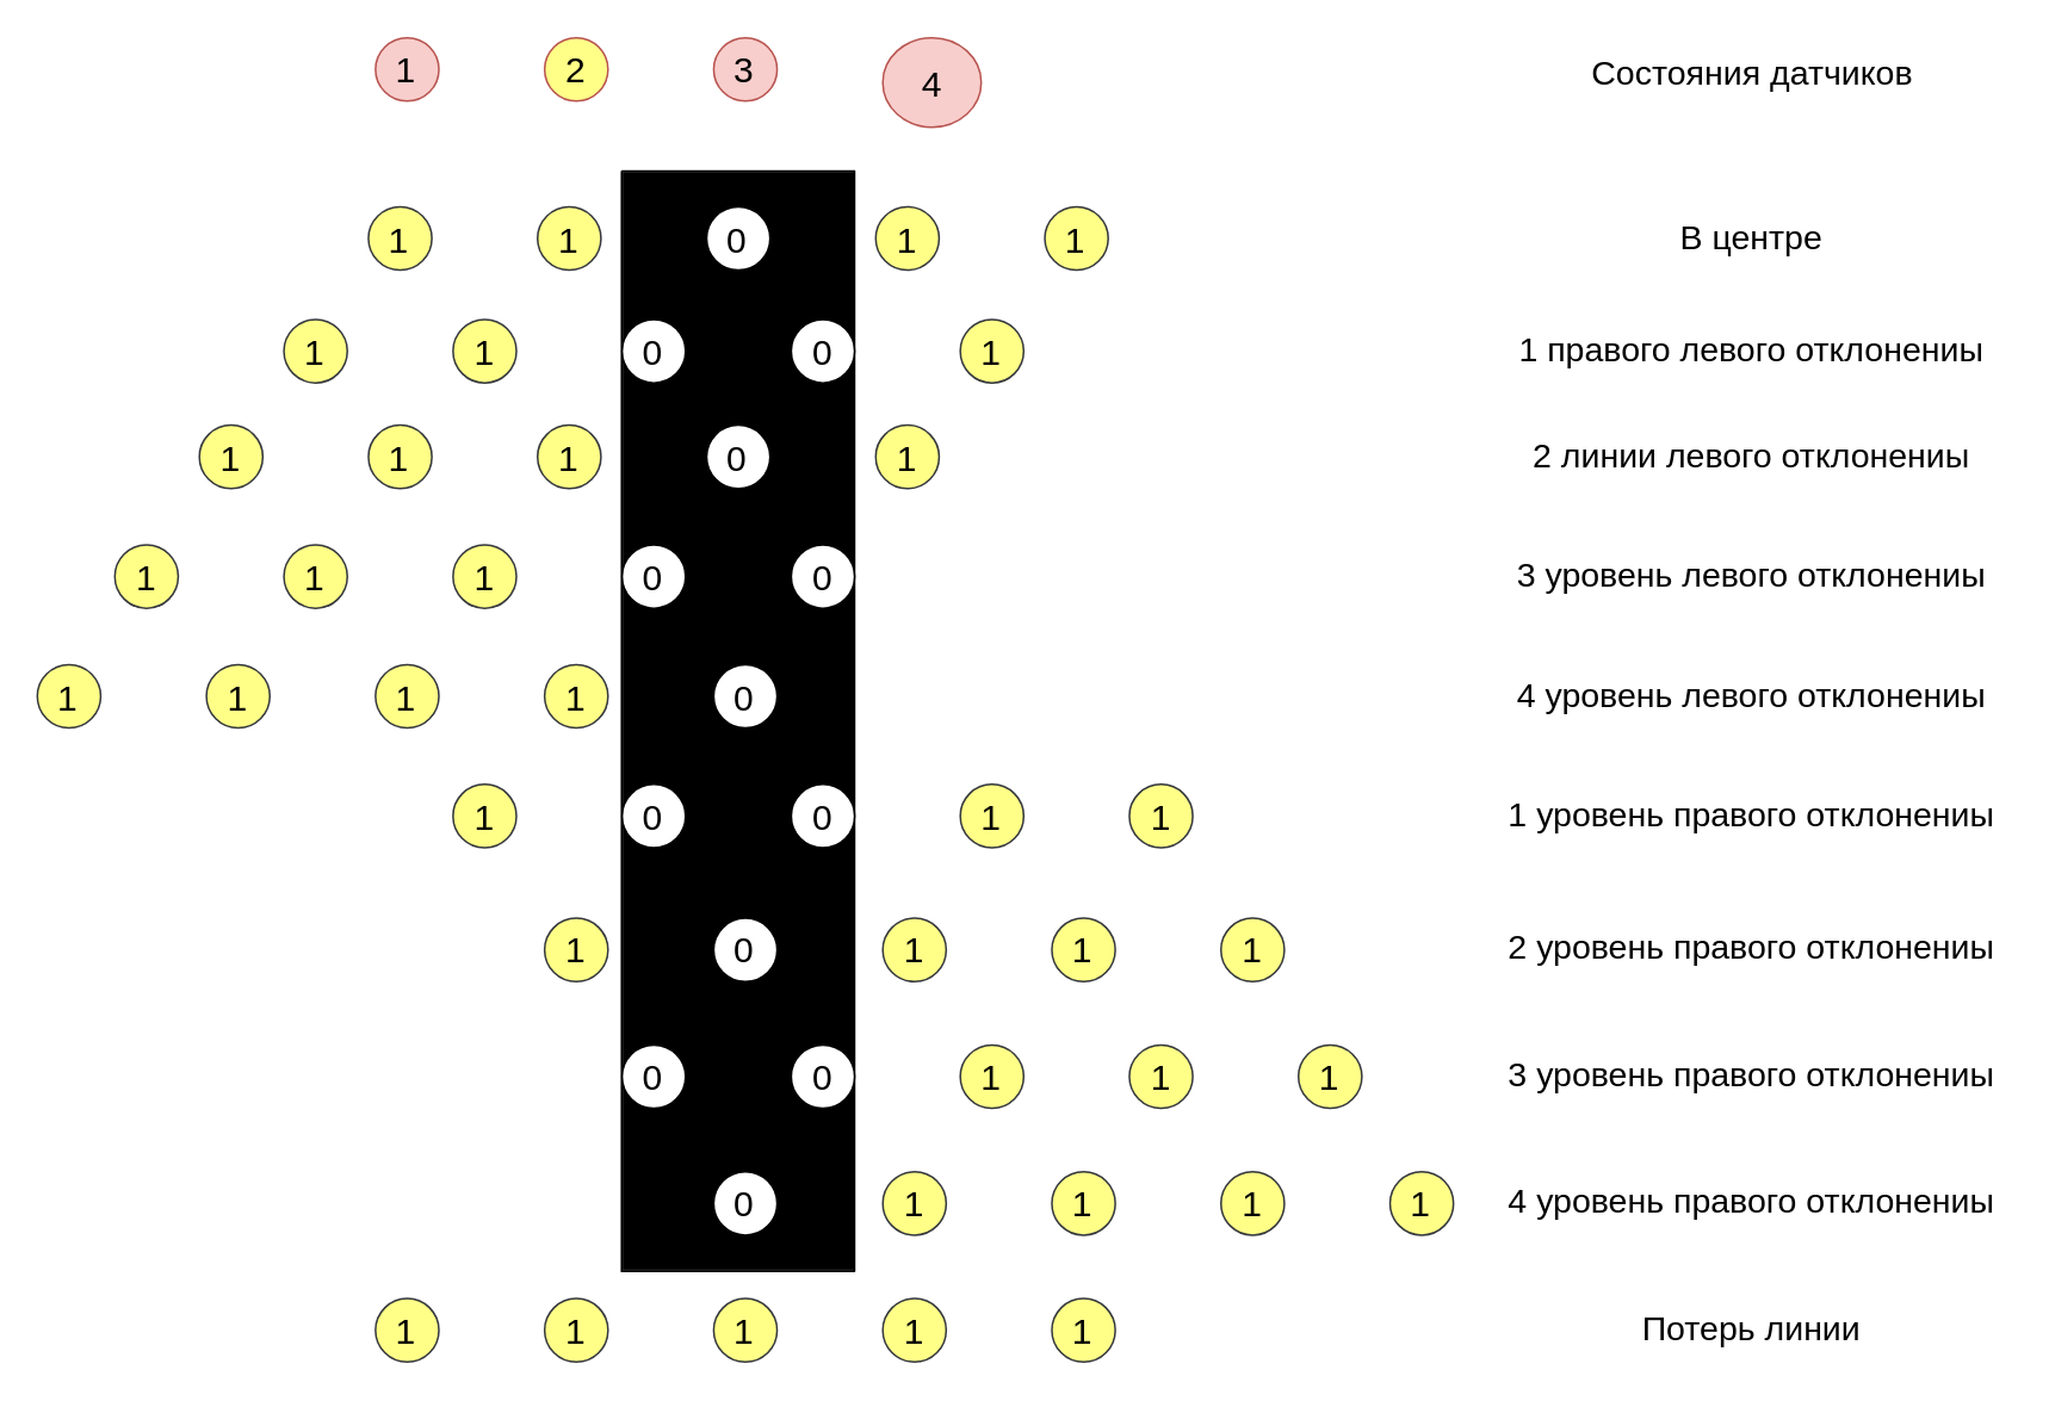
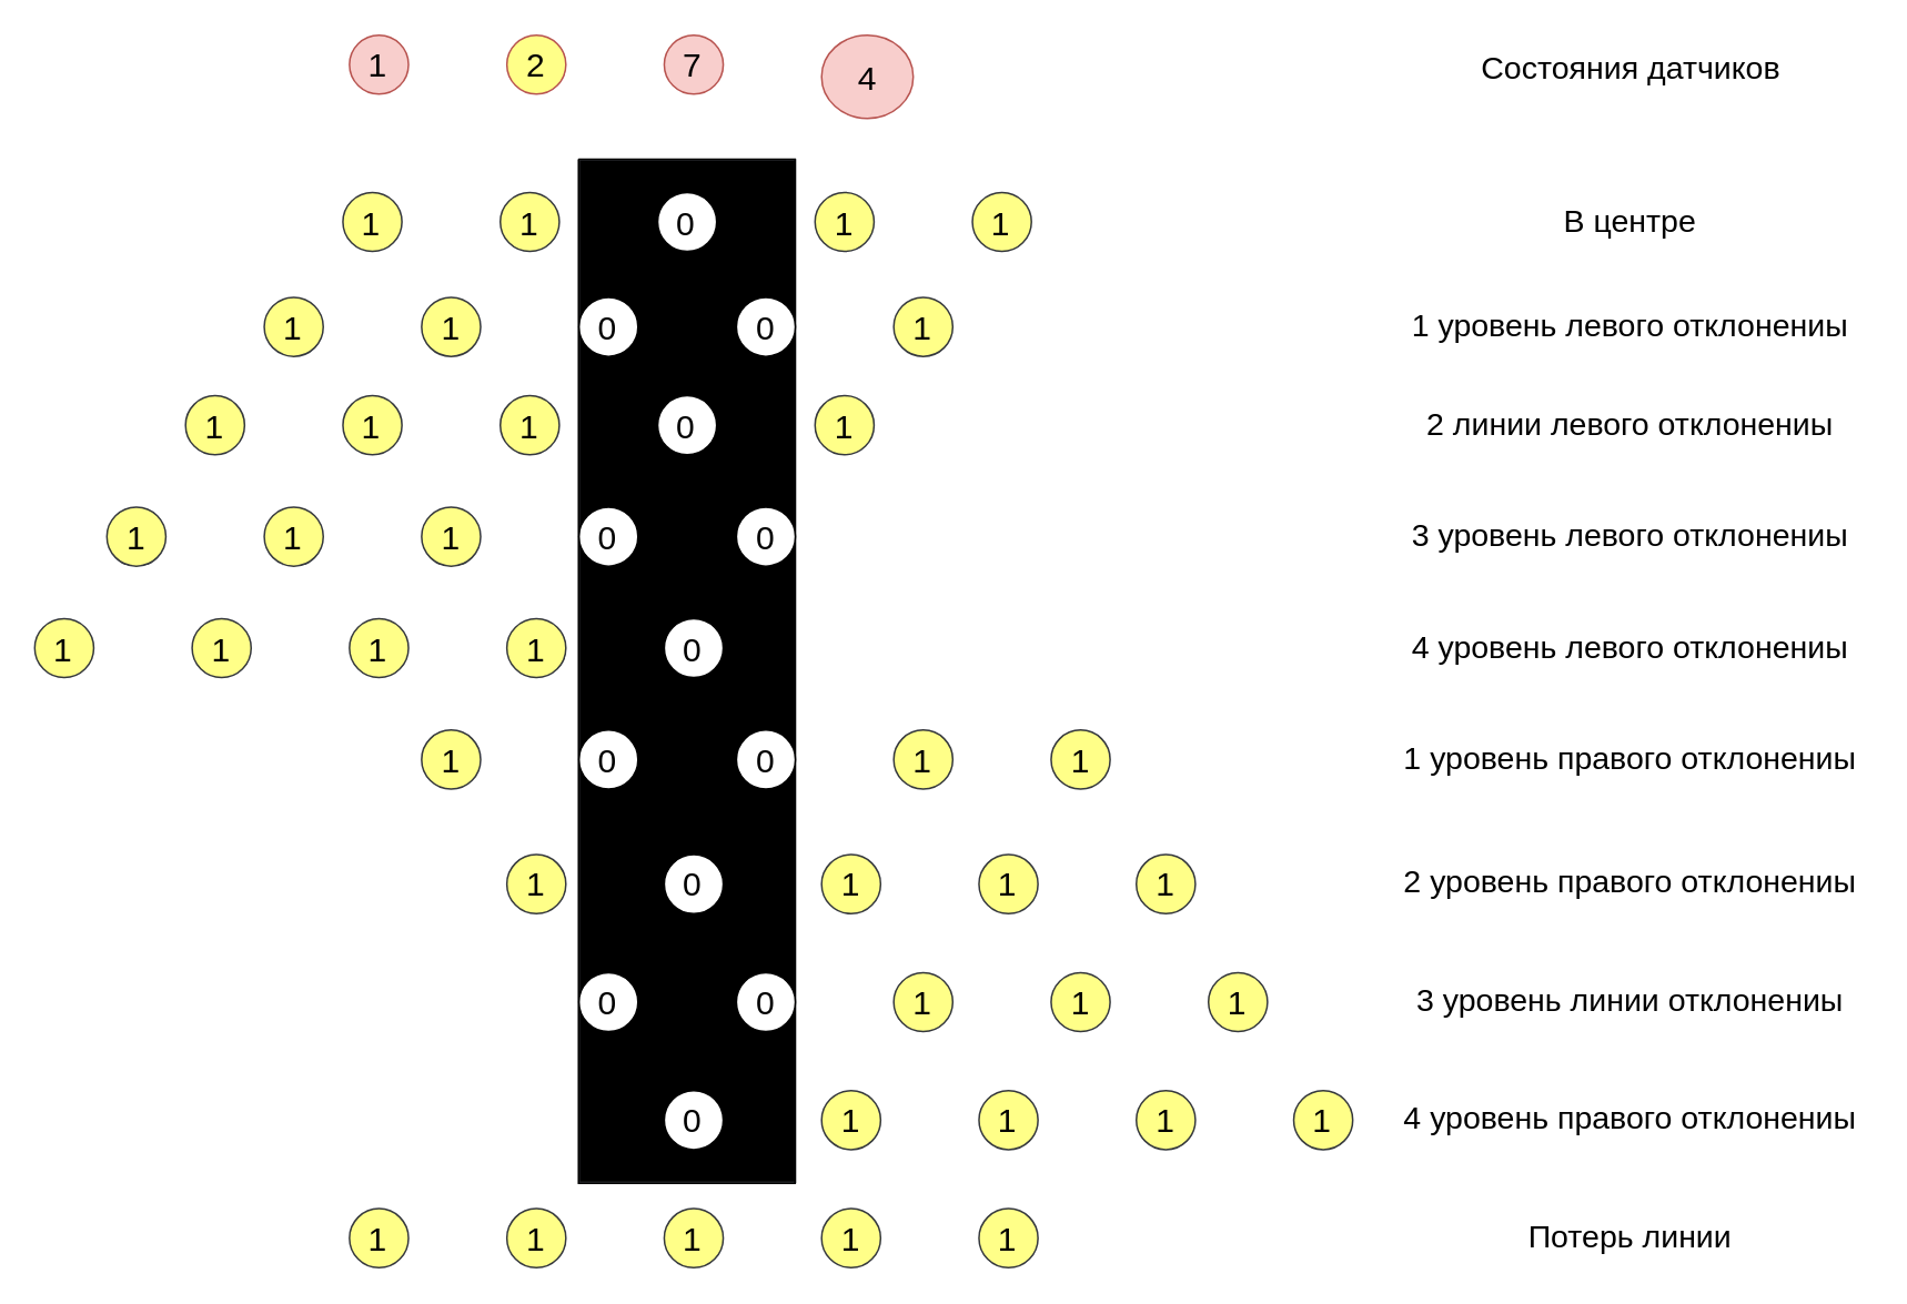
- <mxCell id="51" value="3" style="ellipse;whiteSpace=wrap;html=1;aspect=fixed;fontSize=20;fillColor=#f8cecc;strokeColor=#b85450;" vertex="1" parent="1"><mxGeometry x="398.331" y="20.561" width="35.43" height="35.43" as="geometry" /></mxCell>
+ <mxCell id="51" value="7" style="ellipse;whiteSpace=wrap;html=1;aspect=fixed;fontSize=20;fillColor=#f8cecc;strokeColor=#b85450;" vertex="1" parent="1"><mxGeometry x="398.331" y="20.561" width="35.43" height="35.43" as="geometry" /></mxCell>
- <mxCell id="55" value="1 правого левого отклонениы" style="text;html=1;strokeColor=none;fillColor=none;align=center;verticalAlign=middle;whiteSpace=wrap;rounded=0;fontSize=19;" vertex="1" parent="1"><mxGeometry x="835.33" y="180.77" width="287.4" height="30" as="geometry" /></mxCell>
+ <mxCell id="55" value="1 уровень левого отклонениы" style="text;html=1;strokeColor=none;fillColor=none;align=center;verticalAlign=middle;whiteSpace=wrap;rounded=0;fontSize=19;" vertex="1" parent="1"><mxGeometry x="835.33" y="180.77" width="287.4" height="30" as="geometry" /></mxCell>
- <mxCell id="61" value="3 уровень правого отклонениы" style="text;html=1;strokeColor=none;fillColor=none;align=center;verticalAlign=middle;whiteSpace=wrap;rounded=0;fontSize=19;" vertex="1" parent="1"><mxGeometry x="835.352" y="586.282" width="287.4" height="30" as="geometry" /></mxCell>
+ <mxCell id="61" value="3 уровень линии отклонениы" style="text;html=1;strokeColor=none;fillColor=none;align=center;verticalAlign=middle;whiteSpace=wrap;rounded=0;fontSize=19;" vertex="1" parent="1"><mxGeometry x="835.352" y="586.282" width="287.4" height="30" as="geometry" /></mxCell>
